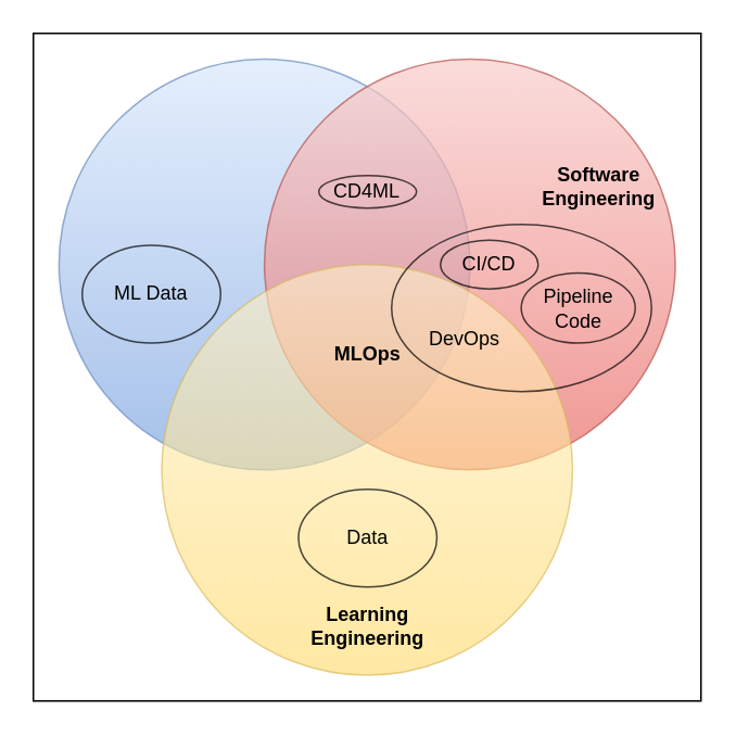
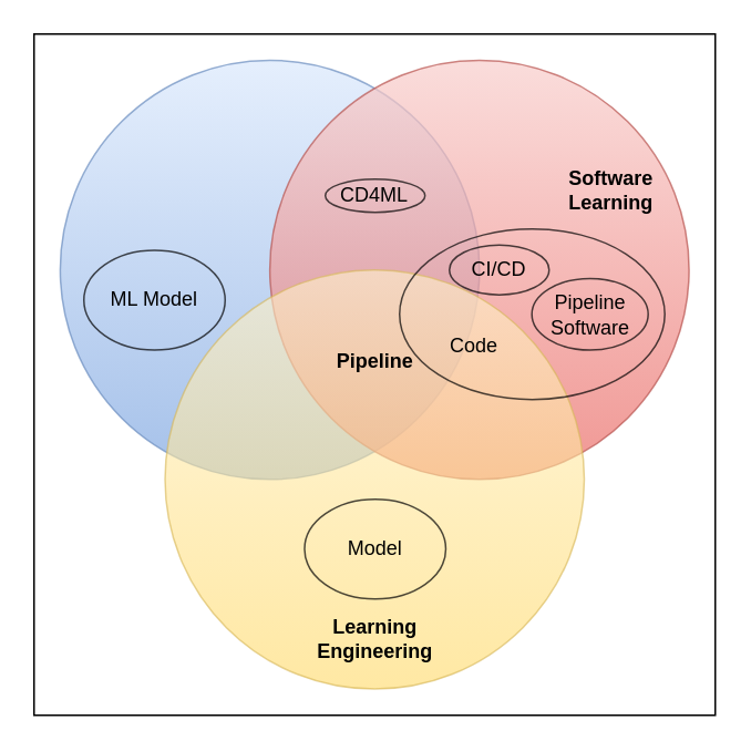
- <mxCell id="6" value="&lt;b&gt;Software Engineering&lt;/b&gt;" style="text;html=1;strokeColor=none;fillColor=none;align=center;verticalAlign=middle;whiteSpace=wrap;rounded=0;fillStyle=auto;opacity=70;" vertex="1" parent="1"><mxGeometry x="319.616" y="89.995" width="94.615" height="47.308" as="geometry" /></mxCell>
+ <mxCell id="6" value="&lt;b&gt;Software Learning&lt;/b&gt;" style="text;html=1;strokeColor=none;fillColor=none;align=center;verticalAlign=middle;whiteSpace=wrap;rounded=0;fillStyle=auto;opacity=70;" vertex="1" parent="1"><mxGeometry x="319.616" y="89.995" width="94.615" height="47.308" as="geometry" /></mxCell>
- <mxCell id="15" value="ML Data" style="ellipse;whiteSpace=wrap;html=1;fillStyle=auto;opacity=70;fillColor=none;" vertex="1" parent="1"><mxGeometry x="50" y="150.19" width="85" height="60" as="geometry" /></mxCell>
+ <mxCell id="15" value="ML Model" style="ellipse;whiteSpace=wrap;html=1;fillStyle=auto;opacity=70;fillColor=none;" vertex="1" parent="1"><mxGeometry x="50" y="150.19" width="85" height="60" as="geometry" /></mxCell>
- <mxCell id="12" value="Pipeline&lt;br&gt;Code" style="ellipse;whiteSpace=wrap;html=1;fillStyle=auto;opacity=70;fillColor=none;" vertex="1" parent="1"><mxGeometry x="319.62" y="167.11" width="70" height="43.08" as="geometry" /></mxCell>
+ <mxCell id="12" value="Pipeline&lt;br&gt;Software" style="ellipse;whiteSpace=wrap;html=1;fillStyle=auto;opacity=70;fillColor=none;" vertex="1" parent="1"><mxGeometry x="319.62" y="167.11" width="70" height="43.08" as="geometry" /></mxCell>
- <mxCell id="13" value="DevOps" style="text;html=1;strokeColor=none;fillColor=none;align=center;verticalAlign=middle;whiteSpace=wrap;rounded=0;fillStyle=auto;opacity=70;" vertex="1" parent="1"><mxGeometry x="255.31" y="193.46" width="60" height="30" as="geometry" /></mxCell>
+ <mxCell id="13" value="Code" style="text;html=1;strokeColor=none;fillColor=none;align=center;verticalAlign=middle;whiteSpace=wrap;rounded=0;fillStyle=auto;opacity=70;" vertex="1" parent="1"><mxGeometry x="255.31" y="193.46" width="60" height="30" as="geometry" /></mxCell>
- <mxCell id="8" value="&lt;b&gt;MLOps&lt;/b&gt;" style="text;html=1;strokeColor=none;fillColor=none;align=center;verticalAlign=middle;whiteSpace=wrap;rounded=0;fillStyle=auto;opacity=70;" vertex="1" parent="1"><mxGeometry x="177.692" y="193.462" width="94.615" height="47.308" as="geometry" /></mxCell>
+ <mxCell id="8" value="&lt;b&gt;Pipeline&lt;/b&gt;" style="text;html=1;strokeColor=none;fillColor=none;align=center;verticalAlign=middle;whiteSpace=wrap;rounded=0;fillStyle=auto;opacity=70;" vertex="1" parent="1"><mxGeometry x="177.692" y="193.462" width="94.615" height="47.308" as="geometry" /></mxCell>
- <mxCell id="14" value="Data" style="ellipse;whiteSpace=wrap;html=1;fillStyle=auto;opacity=70;fillColor=none;" vertex="1" parent="1"><mxGeometry x="182.81" y="300" width="85" height="60" as="geometry" /></mxCell>
+ <mxCell id="14" value="Model" style="ellipse;whiteSpace=wrap;html=1;fillStyle=auto;opacity=70;fillColor=none;" vertex="1" parent="1"><mxGeometry x="182.81" y="300" width="85" height="60" as="geometry" /></mxCell>
